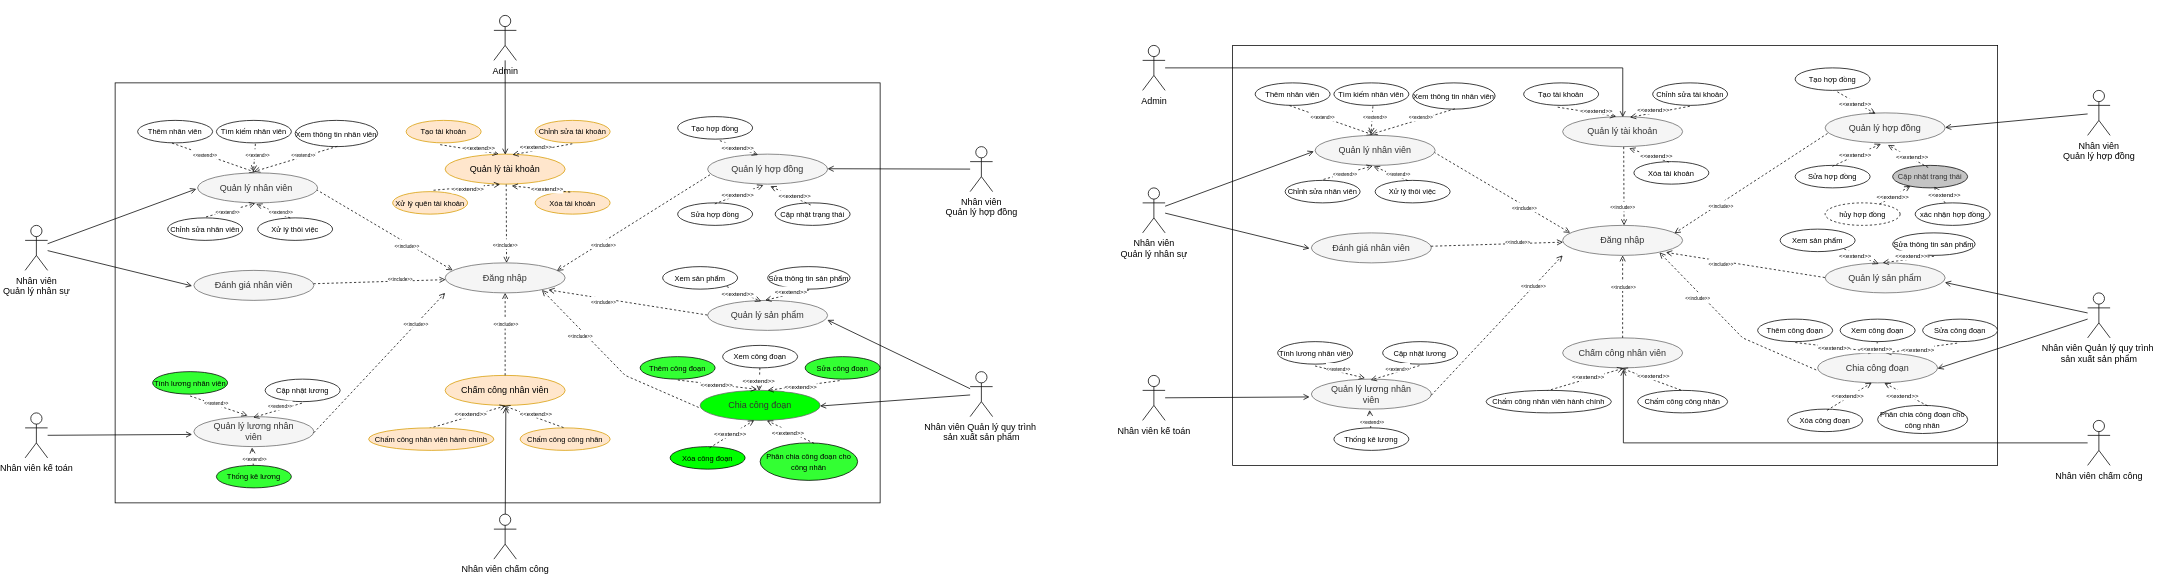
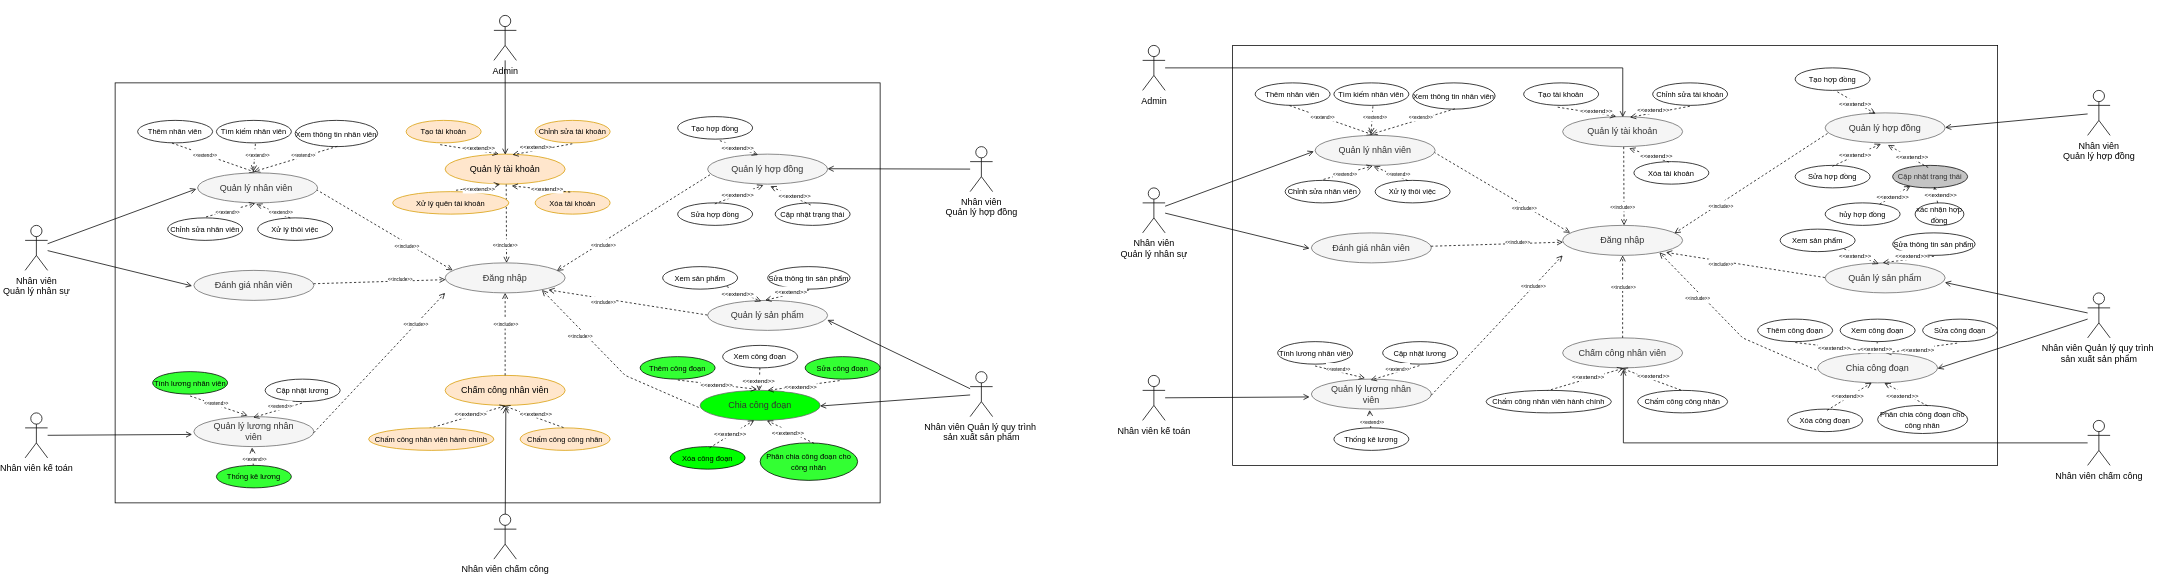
- <mxCell id="179" value="&lt;span style=&quot;font-size: 10px;&quot;&gt;Xử lý quên tài khoản&lt;/span&gt;" style="ellipse;whiteSpace=wrap;html=1;fillColor=#ffe6cc;strokeColor=#d79b00;" parent="1" vertex="1"><mxGeometry x="510" y="255" width="100" height="30" as="geometry" /></mxCell>
+ <mxCell id="179" value="&lt;span style=&quot;font-size: 10px;&quot;&gt;Xử lý quên tài khoản&lt;/span&gt;" style="ellipse;whiteSpace=wrap;html=1;fillColor=#ffe6cc;strokeColor=#d79b00;" parent="1" vertex="1"><mxGeometry x="510" y="255" width="155" height="30" as="geometry" /></mxCell>
- <mxCell id="115" value="&lt;span style=&quot;font-size: 10px;&quot;&gt;hủy hợp đồng&lt;/span&gt;" style="ellipse;whiteSpace=wrap;html=1;fillColor=none;labelBackgroundColor=none;dashed=1;" parent="1" vertex="1"><mxGeometry x="2420" y="270" width="100" height="30" as="geometry" /></mxCell>
+ <mxCell id="115" value="&lt;span style=&quot;font-size: 10px;&quot;&gt;hủy hợp đồng&lt;/span&gt;" style="ellipse;whiteSpace=wrap;html=1;fillColor=none;labelBackgroundColor=none;" parent="1" vertex="1"><mxGeometry x="2420" y="270" width="100" height="30" as="geometry" /></mxCell>
- <mxCell id="117" value="&lt;span style=&quot;font-size: 10px;&quot;&gt;xác nhận hợp đồng&lt;/span&gt;" style="ellipse;whiteSpace=wrap;html=1;" parent="1" vertex="1"><mxGeometry x="2540" y="270" width="100" height="30" as="geometry" /></mxCell>
+ <mxCell id="117" value="&lt;span style=&quot;font-size: 10px;&quot;&gt;xác nhận hợp đồng&lt;/span&gt;" style="ellipse;whiteSpace=wrap;html=1;" parent="1" vertex="1"><mxGeometry x="2540" y="270" width="65" height="30" as="geometry" /></mxCell>
